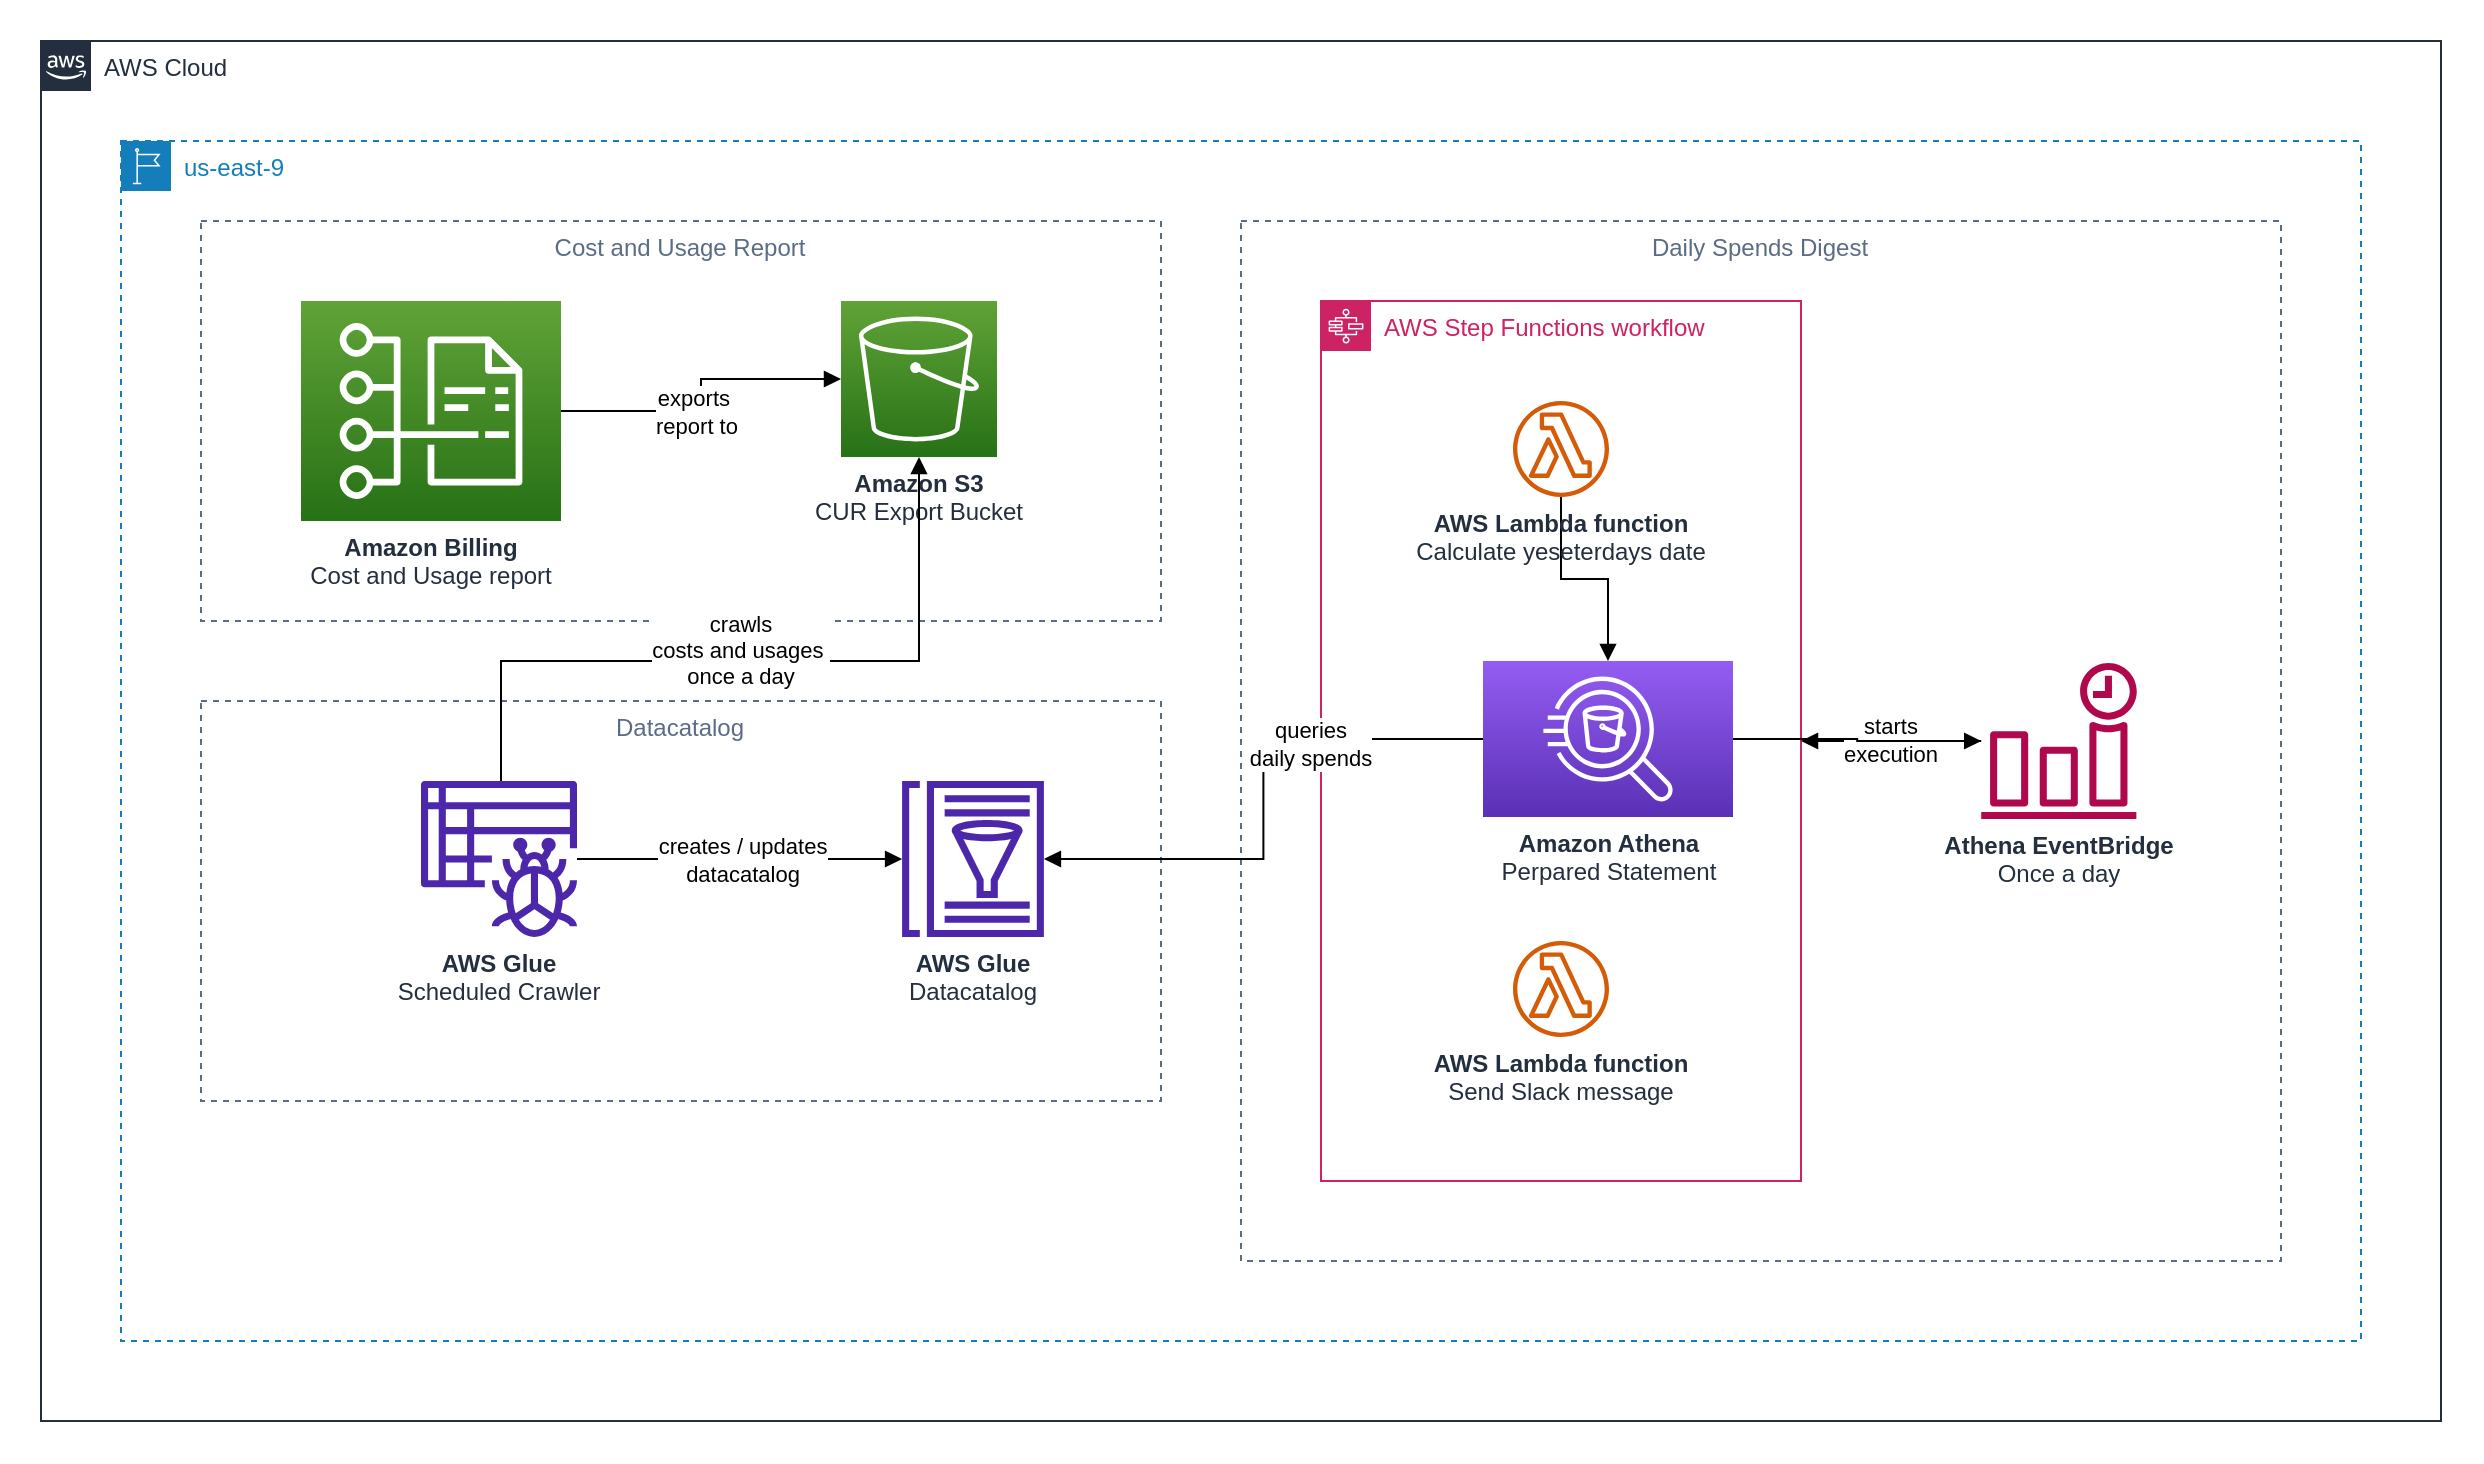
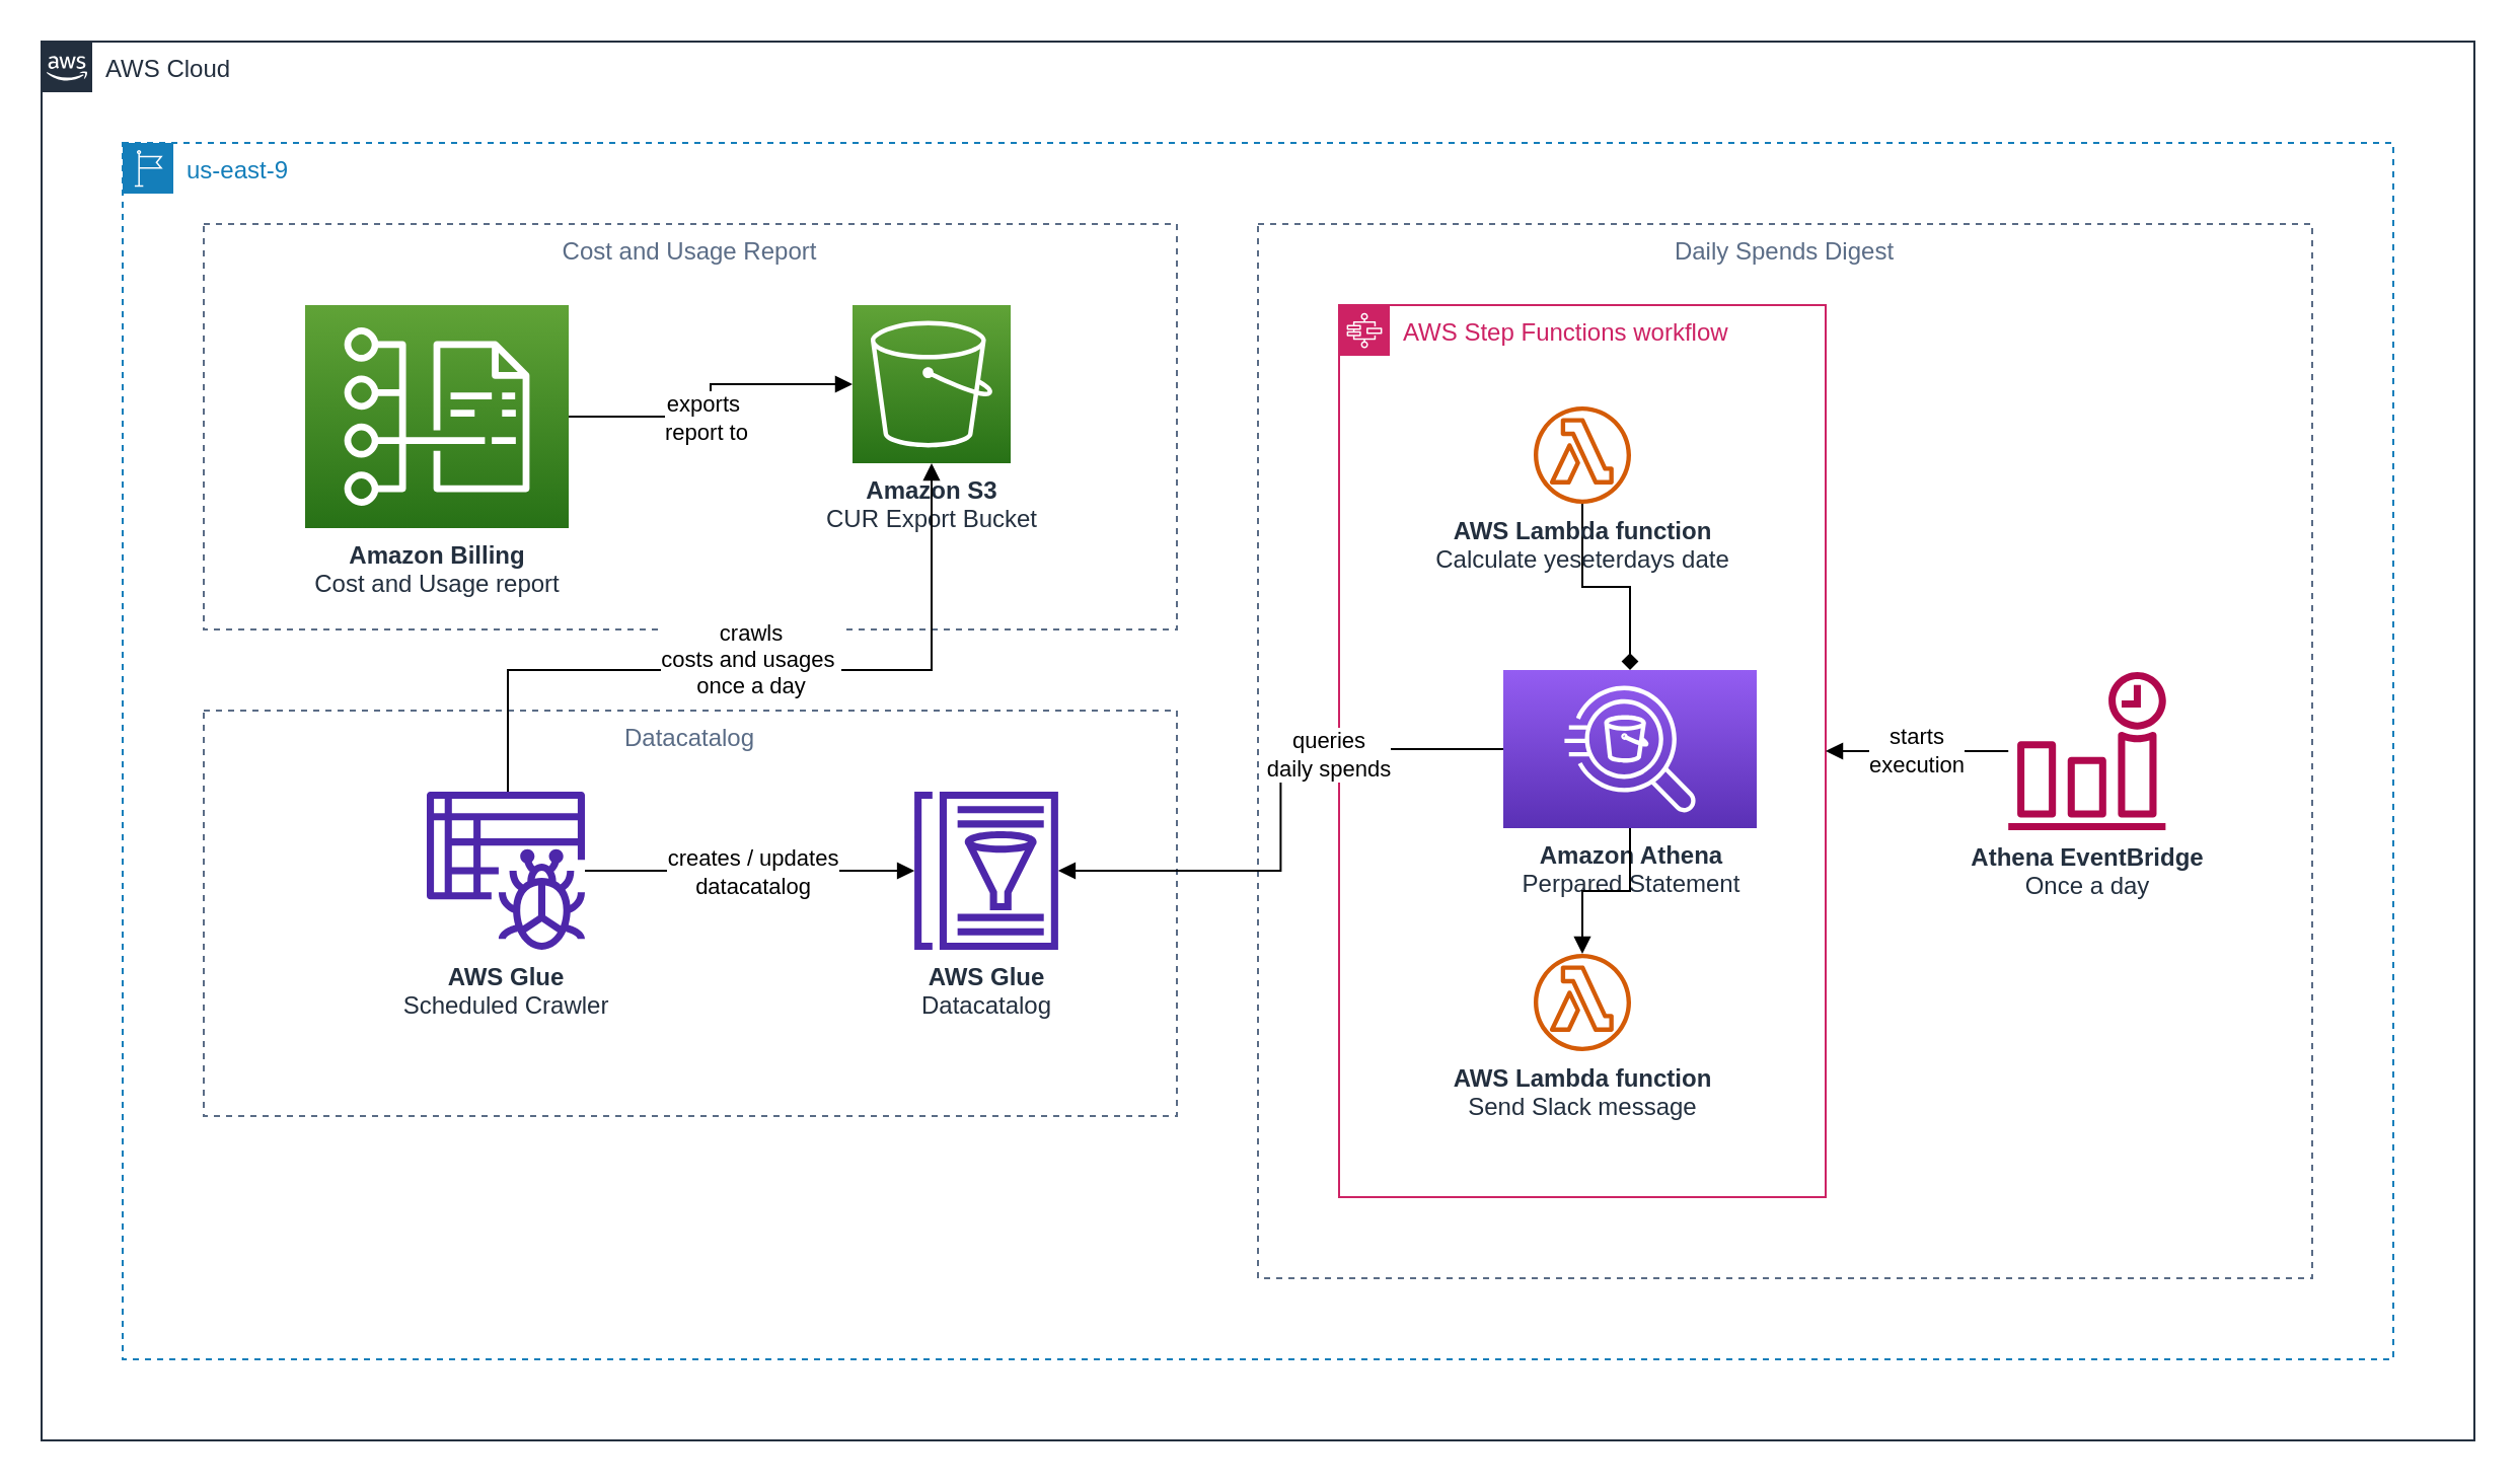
- <mxCell id="22" style="edgeStyle=orthogonalEdgeStyle;rounded=0;orthogonalLoop=1;jettySize=auto;html=1;entryX=0.5;entryY=0;entryDx=0;entryDy=0;entryPerimeter=0;endArrow=block;endFill=1;" edge="1" parent="21" source="23" target="24"><mxGeometry relative="1" as="geometry" /></mxCell>
+ <mxCell id="22" style="edgeStyle=orthogonalEdgeStyle;rounded=0;orthogonalLoop=1;jettySize=auto;html=1;entryX=0.5;entryY=0;entryDx=0;entryDy=0;entryPerimeter=0;endArrow=diamond;endFill=1;" edge="1" parent="21" source="23" target="24"><mxGeometry relative="1" as="geometry" /></mxCell>
- <mxCell id="28" style="edgeStyle=orthogonalEdgeStyle;rounded=0;orthogonalLoop=1;jettySize=auto;html=1;endArrow=block;endFill=1;" edge="1" parent="19" source="24" target="26"><mxGeometry relative="1" as="geometry" /></mxCell>
+ <mxCell id="28" style="edgeStyle=orthogonalEdgeStyle;rounded=0;orthogonalLoop=1;jettySize=auto;html=1;endArrow=block;endFill=1;" edge="1" parent="19" source="24" target="27"><mxGeometry relative="1" as="geometry" /></mxCell>
